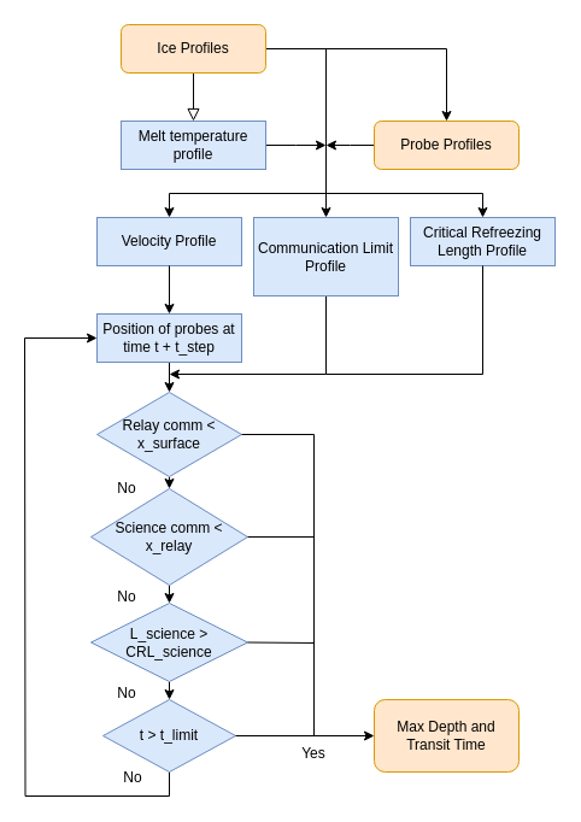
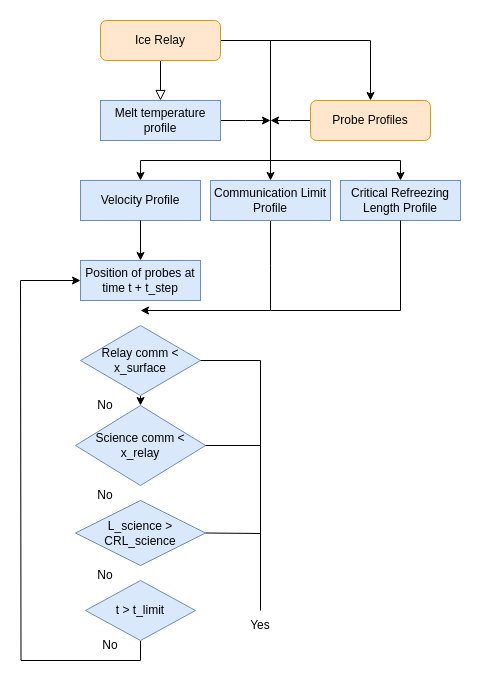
- <mxCell id="5" value="Ice Profiles" style="rounded=1;whiteSpace=wrap;html=1;fontSize=12;glass=0;strokeWidth=1;shadow=0;fillColor=#ffe6cc;strokeColor=#d79b00;" parent="1" vertex="1"><mxGeometry x="100" y="20" width="120" height="40" as="geometry" /></mxCell>
+ <mxCell id="5" value="Ice Relay" style="rounded=1;whiteSpace=wrap;html=1;fontSize=12;glass=0;strokeWidth=1;shadow=0;fillColor=#ffe6cc;strokeColor=#d79b00;" parent="1" vertex="1"><mxGeometry x="100" y="20" width="120" height="40" as="geometry" /></mxCell>
- <mxCell id="12" value="Communication Limit Profile" style="rounded=0;whiteSpace=wrap;html=1;fillColor=#dae8fc;strokeColor=#6c8ebf;" vertex="1" parent="1"><mxGeometry x="210" y="180" width="120" height="65" as="geometry" /></mxCell>
+ <mxCell id="12" value="Communication Limit Profile" style="rounded=0;whiteSpace=wrap;html=1;fillColor=#dae8fc;strokeColor=#6c8ebf;" vertex="1" parent="1"><mxGeometry x="210" y="180" width="120" height="40" as="geometry" /></mxCell>
- <mxCell id="19" style="edgeStyle=orthogonalEdgeStyle;rounded=0;orthogonalLoop=1;jettySize=auto;html=1;exitX=0.5;exitY=1;exitDx=0;exitDy=0;entryX=0.5;entryY=0;entryDx=0;entryDy=0;" edge="1" parent="1" source="20" target="26"><mxGeometry relative="1" as="geometry" /></mxCell>
- <mxCell id="23" style="edgeStyle=orthogonalEdgeStyle;rounded=0;orthogonalLoop=1;jettySize=auto;html=1;exitX=0.5;exitY=1;exitDx=0;exitDy=0;entryX=0.5;entryY=0;entryDx=0;entryDy=0;" edge="1" parent="1" source="24" target="28"><mxGeometry relative="1" as="geometry" /></mxCell>
- <mxCell id="27" style="edgeStyle=orthogonalEdgeStyle;rounded=0;orthogonalLoop=1;jettySize=auto;html=1;exitX=0.5;exitY=1;exitDx=0;exitDy=0;entryX=0.5;entryY=0;entryDx=0;entryDy=0;" edge="1" parent="1" source="28" target="22"><mxGeometry relative="1" as="geometry" /></mxCell>
- <mxCell id="38" value="" style="endArrow=classic;html=1;rounded=0;exitX=1;exitY=0.5;exitDx=0;exitDy=0;entryX=0;entryY=0.5;entryDx=0;entryDy=0;endFill=1;" edge="1" parent="1" source="22" target="33"><mxGeometry width="50" height="50" relative="1" as="geometry"><mxPoint x="160" y="450" as="sourcePoint" /><mxPoint x="210" y="400" as="targetPoint" /></mxGeometry></mxCell>
- <mxCell id="33" value="Max Depth and Transit Time" style="rounded=1;whiteSpace=wrap;html=1;fillColor=#ffe6cc;strokeColor=#d79b00;" vertex="1" parent="1"><mxGeometry x="310" y="580" width="120" height="60" as="geometry" /></mxCell>
